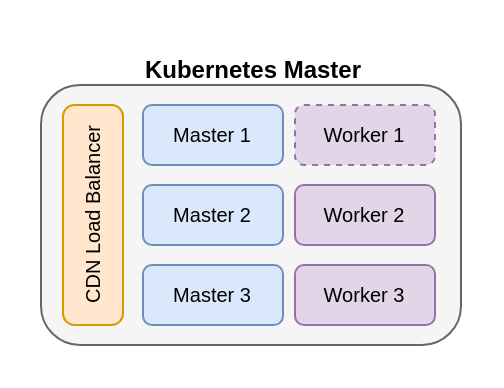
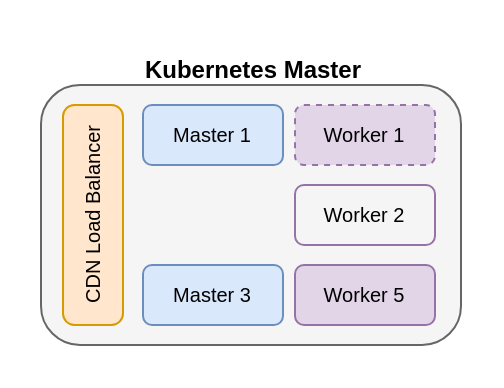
- <mxCell id="4" value="Master 2" style="rounded=1;whiteSpace=wrap;html=1;fillColor=#dae8fc;strokeColor=#6c8ebf;fontSize=10;" vertex="1" parent="1"><mxGeometry x="71" y="92" width="70" height="30" as="geometry" /></mxCell>
- <mxCell id="8" value="Worker 2" style="rounded=1;whiteSpace=wrap;html=1;fillColor=#e1d5e7;strokeColor=#9673a6;fontSize=10;" vertex="1" parent="1"><mxGeometry x="147" y="92" width="70" height="30" as="geometry" /></mxCell>
+ <mxCell id="8" value="Worker 2" style="rounded=1;whiteSpace=wrap;html=1;fillColor=#f5f5f5;strokeColor=#9673a6;fontSize=10;" vertex="1" parent="1"><mxGeometry x="147" y="92" width="70" height="30" as="geometry" /></mxCell>
- <mxCell id="9" value="Worker 3" style="rounded=1;whiteSpace=wrap;html=1;fillColor=#e1d5e7;strokeColor=#9673a6;fontSize=10;" vertex="1" parent="1"><mxGeometry x="147" y="132" width="70" height="30" as="geometry" /></mxCell>
+ <mxCell id="9" value="Worker 5" style="rounded=1;whiteSpace=wrap;html=1;fillColor=#e1d5e7;strokeColor=#9673a6;fontSize=10;" vertex="1" parent="1"><mxGeometry x="147" y="132" width="70" height="30" as="geometry" /></mxCell>
